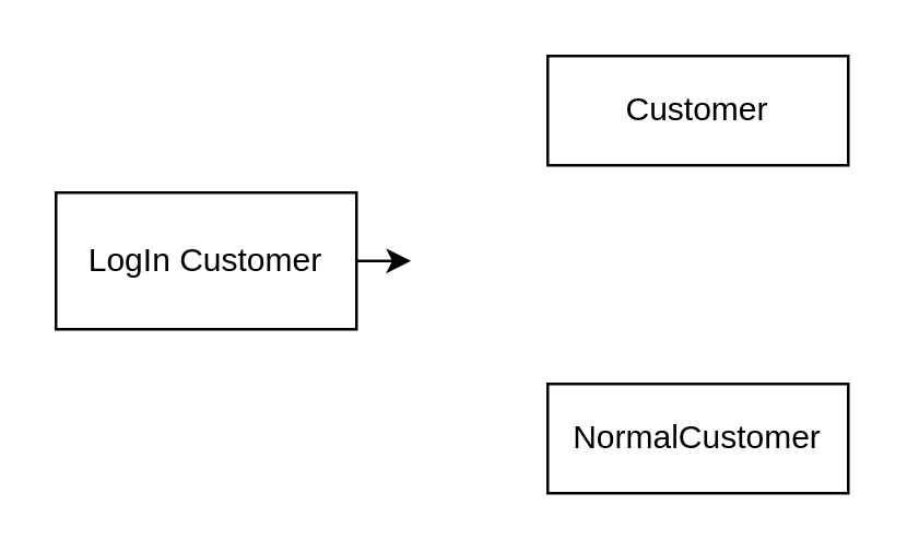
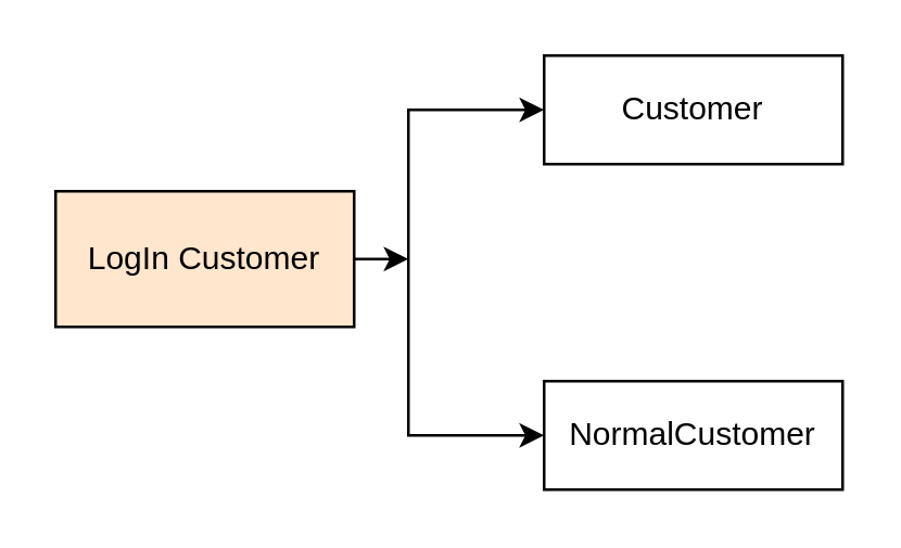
- <mxCell id="3" value="LogIn Customer" style="rounded=0;whiteSpace=wrap;html=1;" vertex="1" parent="1"><mxGeometry x="20" y="70" width="110" height="50" as="geometry" /></mxCell>
+ <mxCell id="3" value="LogIn Customer" style="rounded=0;whiteSpace=wrap;html=1;fillColor=#ffe6cc;" vertex="1" parent="1"><mxGeometry x="20" y="70" width="110" height="50" as="geometry" /></mxCell>
+ <mxCell id="5" value="" style="endArrow=classic;startArrow=classic;html=1;rounded=0;entryX=0;entryY=0.5;entryDx=0;entryDy=0;exitX=0;exitY=0.5;exitDx=0;exitDy=0;" edge="1" parent="1" source="2" target="4"><mxGeometry width="50" height="50" relative="1" as="geometry"><mxPoint x="160" y="170" as="sourcePoint" /><mxPoint x="160" y="30" as="targetPoint" /><Array as="points"><mxPoint x="150" y="160" /><mxPoint x="150" y="40" /></Array></mxGeometry></mxCell>
